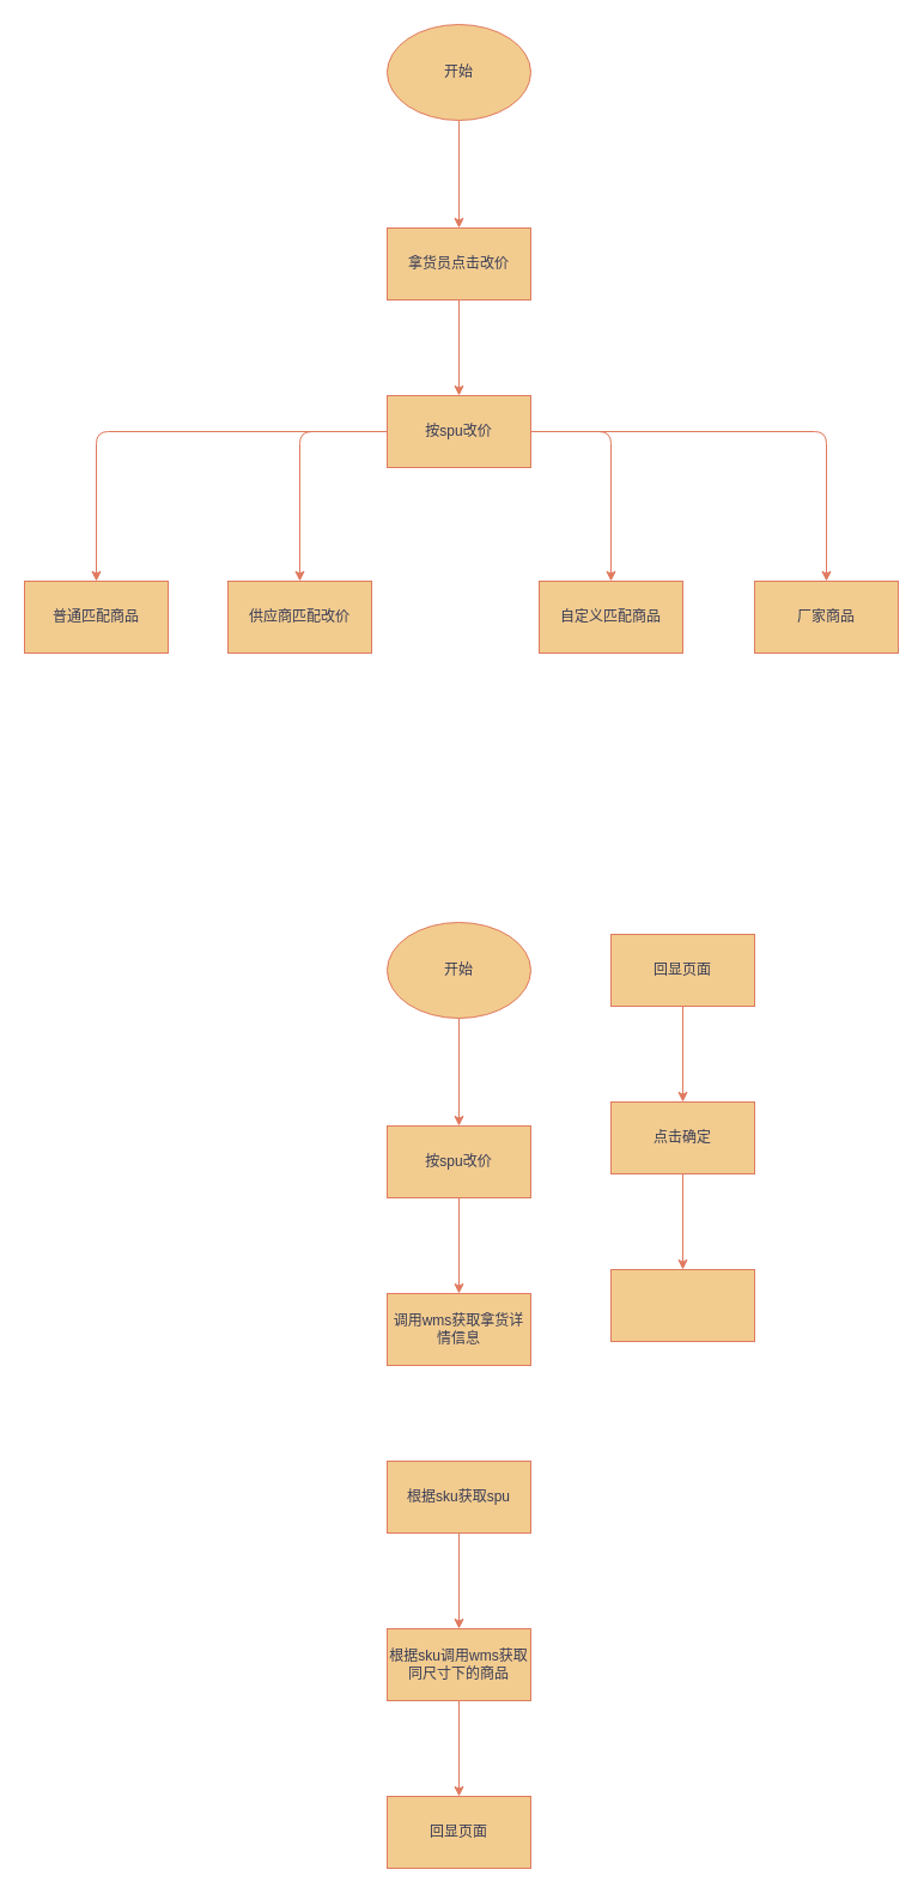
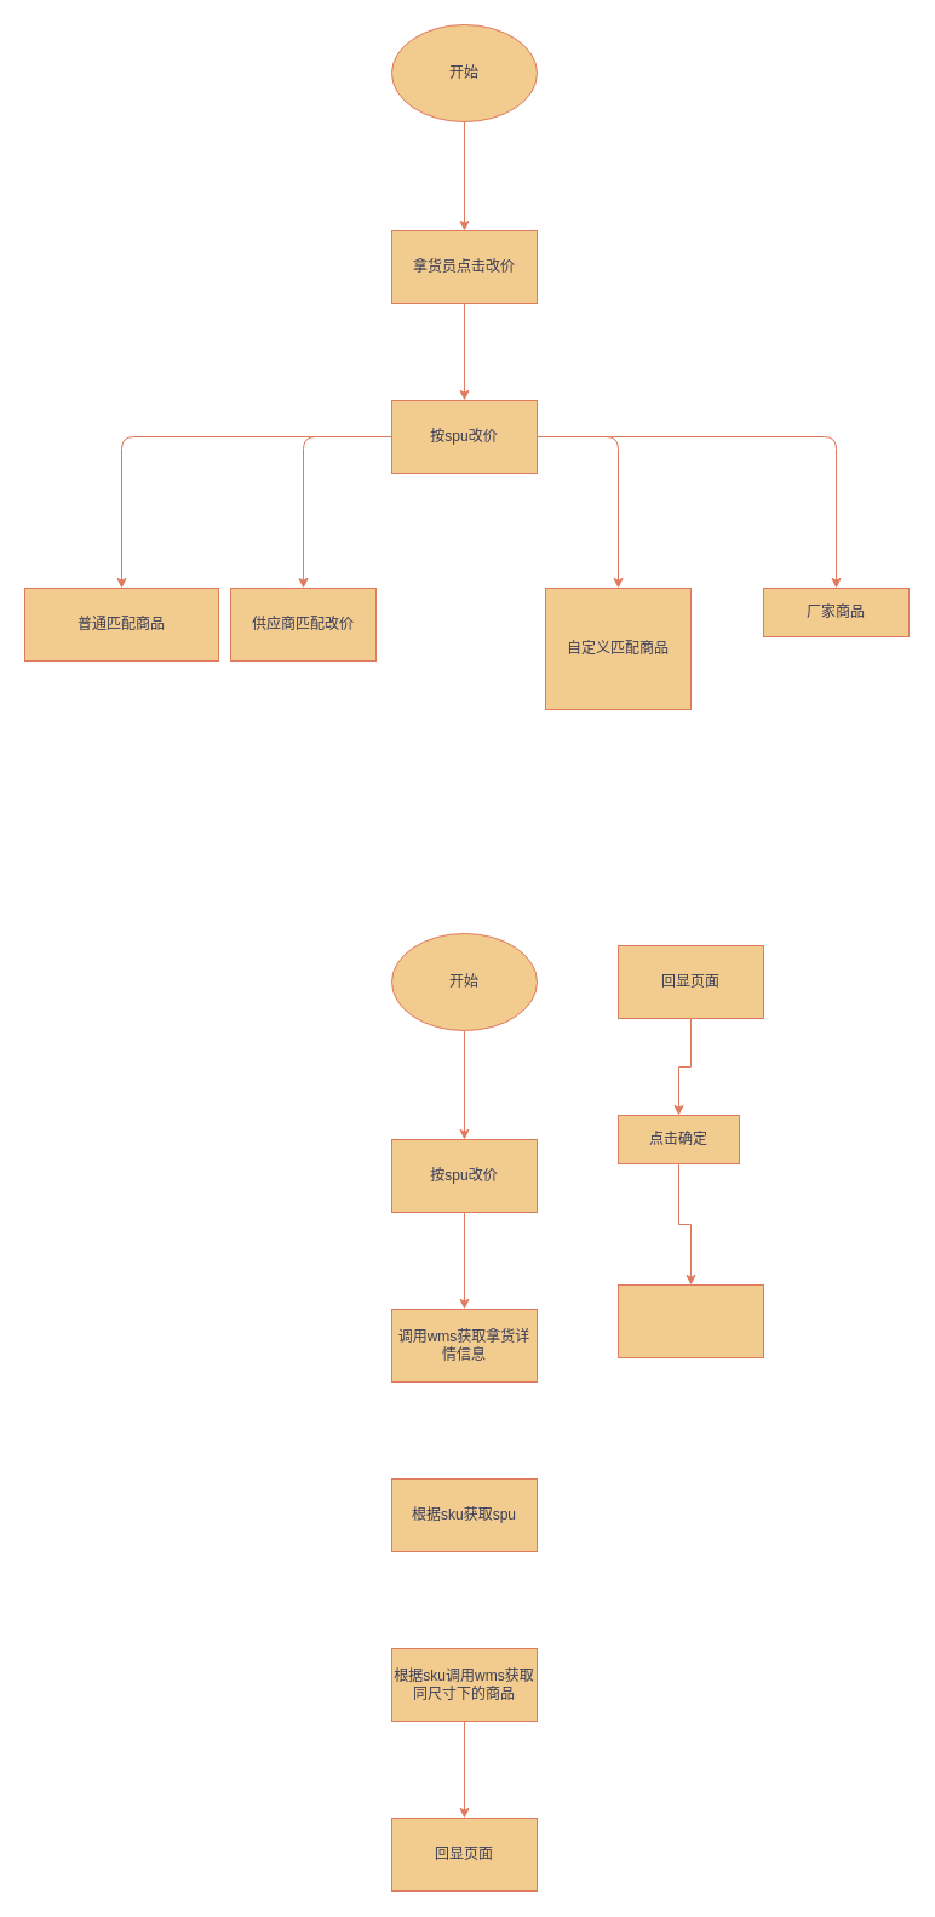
- <mxCell id="11" value="普通匹配商品" style="whiteSpace=wrap;html=1;fillColor=#F2CC8F;strokeColor=#E07A5F;fontColor=#393C56;labelBackgroundColor=none;" parent="1" vertex="1"><mxGeometry x="20" y="485" width="120" height="60" as="geometry" /></mxCell>
+ <mxCell id="11" value="普通匹配商品" style="whiteSpace=wrap;html=1;fillColor=#F2CC8F;strokeColor=#E07A5F;fontColor=#393C56;labelBackgroundColor=none;" parent="1" vertex="1"><mxGeometry x="20" y="485" width="160" height="60" as="geometry" /></mxCell>
- <mxCell id="13" value="自定义匹配商品" style="whiteSpace=wrap;html=1;fillColor=#F2CC8F;strokeColor=#E07A5F;fontColor=#393C56;labelBackgroundColor=none;" parent="1" vertex="1"><mxGeometry x="450" y="485" width="120" height="60" as="geometry" /></mxCell>
+ <mxCell id="13" value="自定义匹配商品" style="whiteSpace=wrap;html=1;fillColor=#F2CC8F;strokeColor=#E07A5F;fontColor=#393C56;labelBackgroundColor=none;" parent="1" vertex="1"><mxGeometry x="450" y="485" width="120" height="100" as="geometry" /></mxCell>
- <mxCell id="14" value="厂家商品" style="whiteSpace=wrap;html=1;fillColor=#F2CC8F;strokeColor=#E07A5F;fontColor=#393C56;labelBackgroundColor=none;" parent="1" vertex="1"><mxGeometry x="630" y="485" width="120" height="60" as="geometry" /></mxCell>
+ <mxCell id="14" value="厂家商品" style="whiteSpace=wrap;html=1;fillColor=#F2CC8F;strokeColor=#E07A5F;fontColor=#393C56;labelBackgroundColor=none;" parent="1" vertex="1"><mxGeometry x="630" y="485" width="120" height="40" as="geometry" /></mxCell>
- <mxCell id="28" value="点击确定" style="whiteSpace=wrap;html=1;fillColor=#F2CC8F;strokeColor=#E07A5F;fontColor=#393C56;" parent="1" vertex="1"><mxGeometry x="510" y="920" width="120" height="60" as="geometry" /></mxCell>
+ <mxCell id="28" value="点击确定" style="whiteSpace=wrap;html=1;fillColor=#F2CC8F;strokeColor=#E07A5F;fontColor=#393C56;" parent="1" vertex="1"><mxGeometry x="510" y="920" width="100" height="40" as="geometry" /></mxCell>
- <mxCell id="20" value="" style="edgeStyle=orthogonalEdgeStyle;rounded=0;orthogonalLoop=1;jettySize=auto;html=1;strokeColor=#E07A5F;fontColor=#393C56;fillColor=#F2CC8F;" parent="1" source="21" target="23" edge="1"><mxGeometry relative="1" as="geometry" /></mxCell>
